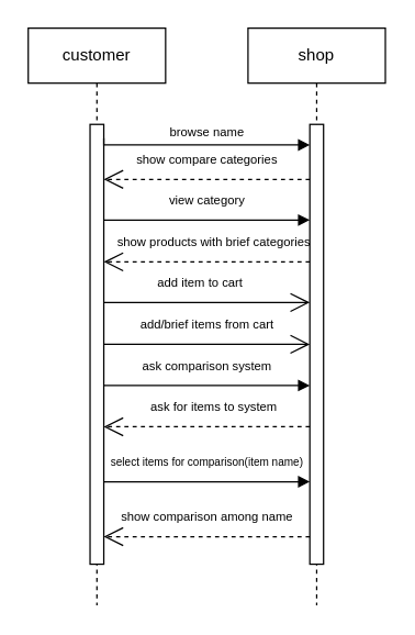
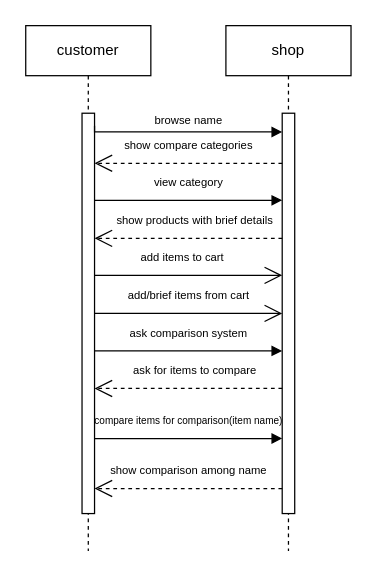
- <mxCell id="13" value="&lt;font style=&quot;font-size: 9px;&quot;&gt;show products with brief categories&lt;/font&gt;" style="text;html=1;align=center;verticalAlign=middle;resizable=0;points=[];autosize=1;strokeColor=none;fillColor=none;" parent="1" vertex="1"><mxGeometry x="80" y="160" width="150" height="30" as="geometry" /></mxCell>
+ <mxCell id="13" value="&lt;font style=&quot;font-size: 9px;&quot;&gt;show products with brief details&lt;/font&gt;" style="text;html=1;align=center;verticalAlign=middle;resizable=0;points=[];autosize=1;strokeColor=none;fillColor=none;" parent="1" vertex="1"><mxGeometry x="80" y="160" width="150" height="30" as="geometry" /></mxCell>
- <mxCell id="15" value="&lt;font style=&quot;font-size: 9px;&quot;&gt;add item to cart&lt;/font&gt;" style="text;html=1;align=center;verticalAlign=middle;resizable=0;points=[];autosize=1;strokeColor=none;fillColor=none;" parent="1" vertex="1"><mxGeometry x="100" y="190" width="90" height="30" as="geometry" /></mxCell>
+ <mxCell id="15" value="&lt;font style=&quot;font-size: 9px;&quot;&gt;add items to cart&lt;/font&gt;" style="text;html=1;align=center;verticalAlign=middle;resizable=0;points=[];autosize=1;strokeColor=none;fillColor=none;" parent="1" vertex="1"><mxGeometry x="100" y="190" width="90" height="30" as="geometry" /></mxCell>
- <mxCell id="21" value="&lt;font style=&quot;font-size: 9px;&quot;&gt;ask for items to system&lt;/font&gt;" style="text;html=1;align=center;verticalAlign=middle;resizable=0;points=[];autosize=1;strokeColor=none;fillColor=none;" parent="1" vertex="1"><mxGeometry x="95" y="280" width="120" height="30" as="geometry" /></mxCell>
+ <mxCell id="21" value="&lt;font style=&quot;font-size: 9px;&quot;&gt;ask for items to compare&lt;/font&gt;" style="text;html=1;align=center;verticalAlign=middle;resizable=0;points=[];autosize=1;strokeColor=none;fillColor=none;" parent="1" vertex="1"><mxGeometry x="95" y="280" width="120" height="30" as="geometry" /></mxCell>
- <mxCell id="23" value="&lt;font style=&quot;font-size: 8px;&quot;&gt;select items for comparison(item name)&lt;/font&gt;" style="text;html=1;align=center;verticalAlign=middle;resizable=0;points=[];autosize=1;strokeColor=none;fillColor=none;" parent="1" vertex="1"><mxGeometry x="70" y="320" width="160" height="30" as="geometry" /></mxCell>
+ <mxCell id="23" value="&lt;font style=&quot;font-size: 8px;&quot;&gt;compare items for comparison(item name)&lt;/font&gt;" style="text;html=1;align=center;verticalAlign=middle;resizable=0;points=[];autosize=1;strokeColor=none;fillColor=none;" parent="1" vertex="1"><mxGeometry x="70" y="320" width="160" height="30" as="geometry" /></mxCell>
